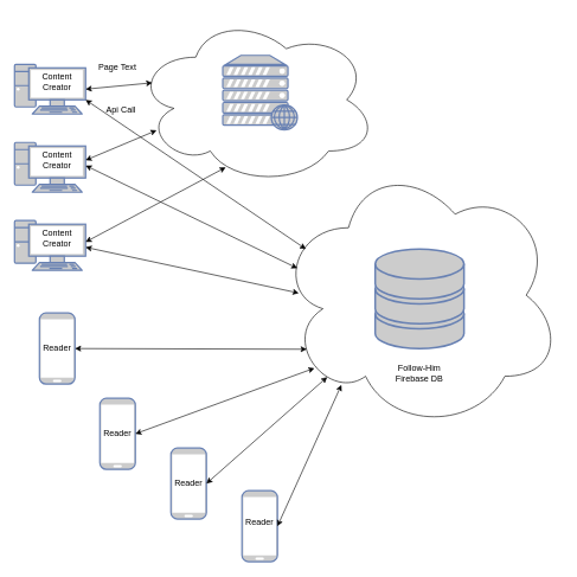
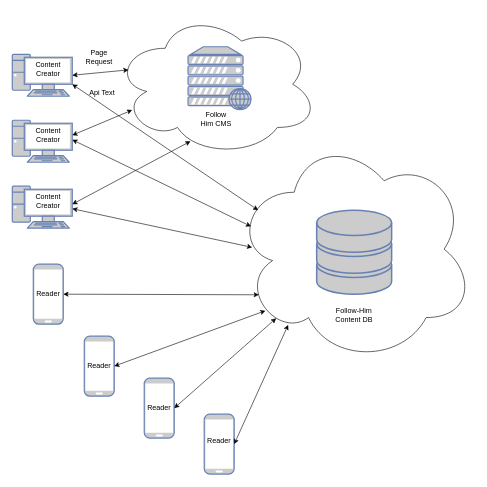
- <mxCell id="33" value="Page Text" style="text;html=1;strokeColor=none;fillColor=none;align=center;verticalAlign=middle;whiteSpace=wrap;rounded=0;" vertex="1" parent="1"><mxGeometry x="135" y="80" width="60" height="30" as="geometry" /></mxCell>
+ <mxCell id="33" value="Page Request" style="text;html=1;strokeColor=none;fillColor=none;align=center;verticalAlign=middle;whiteSpace=wrap;rounded=0;" vertex="1" parent="1"><mxGeometry x="135" y="80" width="60" height="30" as="geometry" /></mxCell>
- <mxCell id="34" value="Api Call" style="text;html=1;strokeColor=none;fillColor=none;align=center;verticalAlign=middle;whiteSpace=wrap;rounded=0;" vertex="1" parent="1"><mxGeometry x="140" y="140" width="60" height="30" as="geometry" /></mxCell>
+ <mxCell id="34" value="Api Text" style="text;html=1;strokeColor=none;fillColor=none;align=center;verticalAlign=middle;whiteSpace=wrap;rounded=0;" vertex="1" parent="1"><mxGeometry x="140" y="140" width="60" height="30" as="geometry" /></mxCell>
+ <mxCell id="13" value="Follow Him CMS" style="text;html=1;strokeColor=none;fillColor=none;align=center;verticalAlign=middle;whiteSpace=wrap;rounded=0;" parent="1" vertex="1"><mxGeometry x="330" y="182.5" width="60" height="30" as="geometry" /></mxCell>
- <mxCell id="20" value="Follow-Him Firebase DB" style="text;html=1;strokeColor=none;fillColor=none;align=center;verticalAlign=middle;whiteSpace=wrap;rounded=0;" parent="1" vertex="1"><mxGeometry x="540" y="510" width="100" height="30" as="geometry" /></mxCell>
+ <mxCell id="20" value="Follow-Him Content DB" style="text;html=1;strokeColor=none;fillColor=none;align=center;verticalAlign=middle;whiteSpace=wrap;rounded=0;" parent="1" vertex="1"><mxGeometry x="540" y="510" width="100" height="30" as="geometry" /></mxCell>
